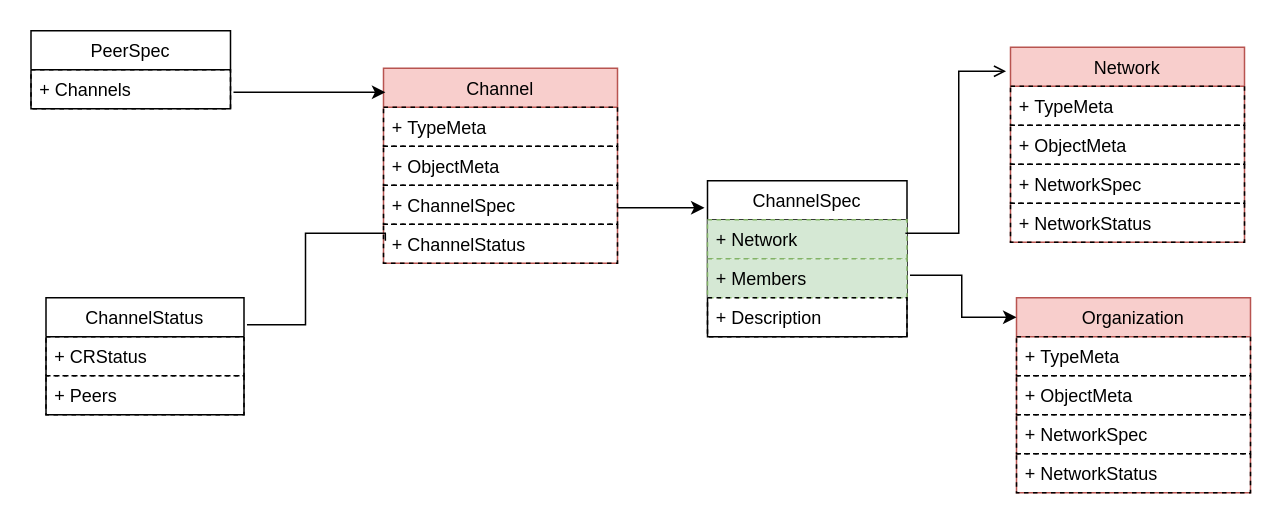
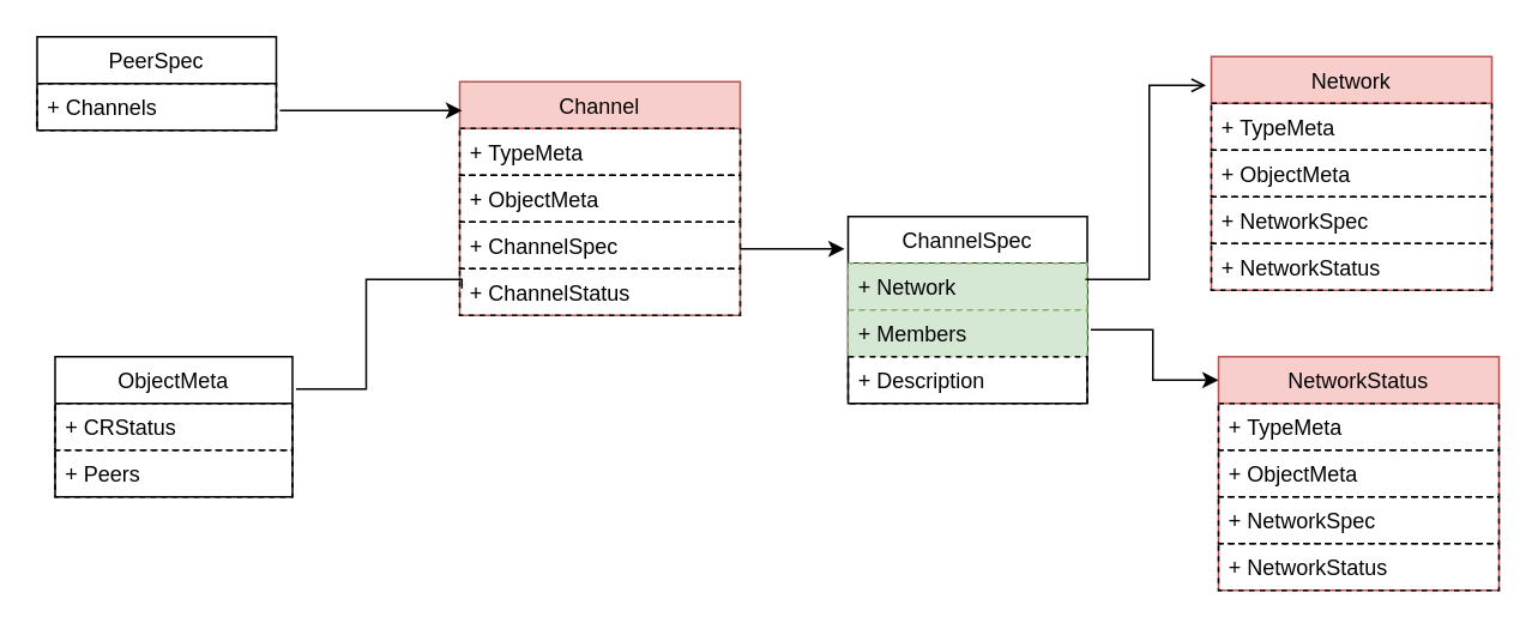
- <mxCell id="11" value="ChannelStatus" style="swimlane;fontStyle=0;childLayout=stackLayout;horizontal=1;startSize=26;fillColor=none;horizontalStack=0;resizeParent=1;resizeParentMax=0;resizeLast=0;collapsible=1;marginBottom=0;rounded=0;shadow=0;comic=0;swimlaneLine=1;glass=0;swimlaneFillColor=none;" parent="1" vertex="1"><mxGeometry x="30" y="198" width="132" height="78" as="geometry"><mxRectangle x="110" y="120" width="90" height="26" as="alternateBounds" /></mxGeometry></mxCell>
+ <mxCell id="11" value="ObjectMeta" style="swimlane;fontStyle=0;childLayout=stackLayout;horizontal=1;startSize=26;fillColor=none;horizontalStack=0;resizeParent=1;resizeParentMax=0;resizeLast=0;collapsible=1;marginBottom=0;rounded=0;shadow=0;comic=0;swimlaneLine=1;glass=0;swimlaneFillColor=none;" parent="1" vertex="1"><mxGeometry x="30" y="198" width="132" height="78" as="geometry"><mxRectangle x="110" y="120" width="90" height="26" as="alternateBounds" /></mxGeometry></mxCell>
- <mxCell id="25" value="Organization" style="swimlane;fontStyle=0;childLayout=stackLayout;horizontal=1;startSize=26;fillColor=#f8cecc;horizontalStack=0;resizeParent=1;resizeParentMax=0;resizeLast=0;collapsible=1;marginBottom=0;rounded=0;shadow=0;comic=0;swimlaneLine=1;glass=0;swimlaneFillColor=none;strokeColor=#b85450;" vertex="1" parent="1"><mxGeometry x="677" y="198" width="156" height="130" as="geometry"><mxRectangle x="110" y="120" width="90" height="26" as="alternateBounds" /></mxGeometry></mxCell>
+ <mxCell id="25" value="NetworkStatus" style="swimlane;fontStyle=0;childLayout=stackLayout;horizontal=1;startSize=26;fillColor=#f8cecc;horizontalStack=0;resizeParent=1;resizeParentMax=0;resizeLast=0;collapsible=1;marginBottom=0;rounded=0;shadow=0;comic=0;swimlaneLine=1;glass=0;swimlaneFillColor=none;strokeColor=#b85450;" vertex="1" parent="1"><mxGeometry x="677" y="198" width="156" height="130" as="geometry"><mxRectangle x="110" y="120" width="90" height="26" as="alternateBounds" /></mxGeometry></mxCell>
